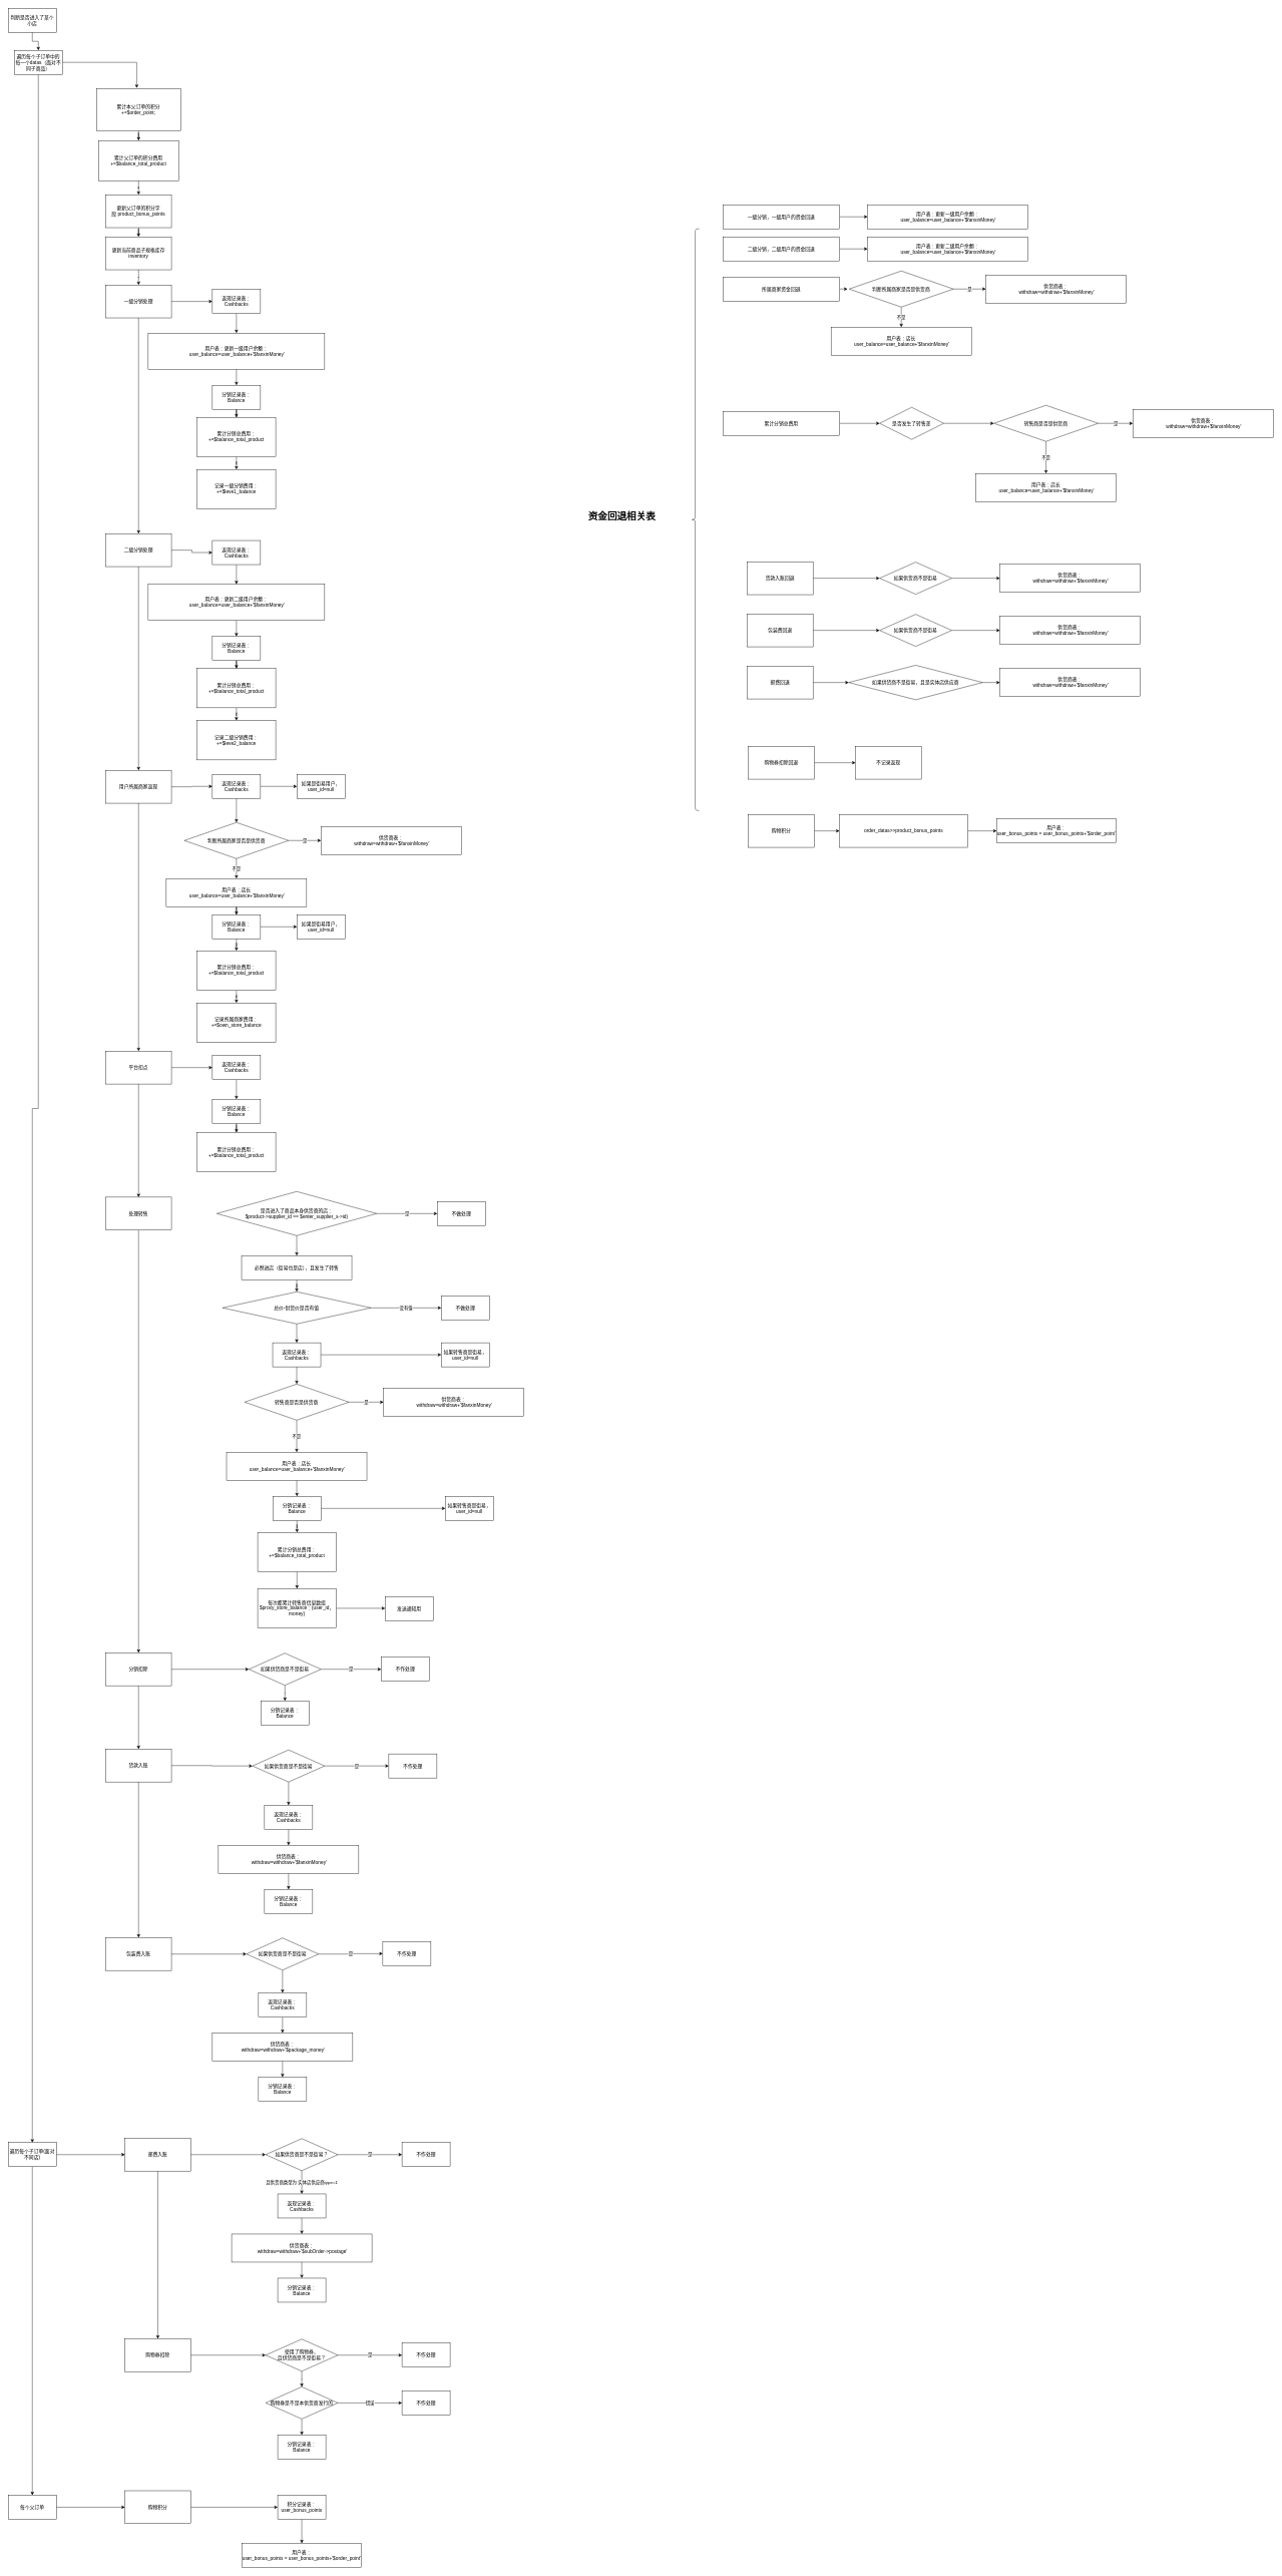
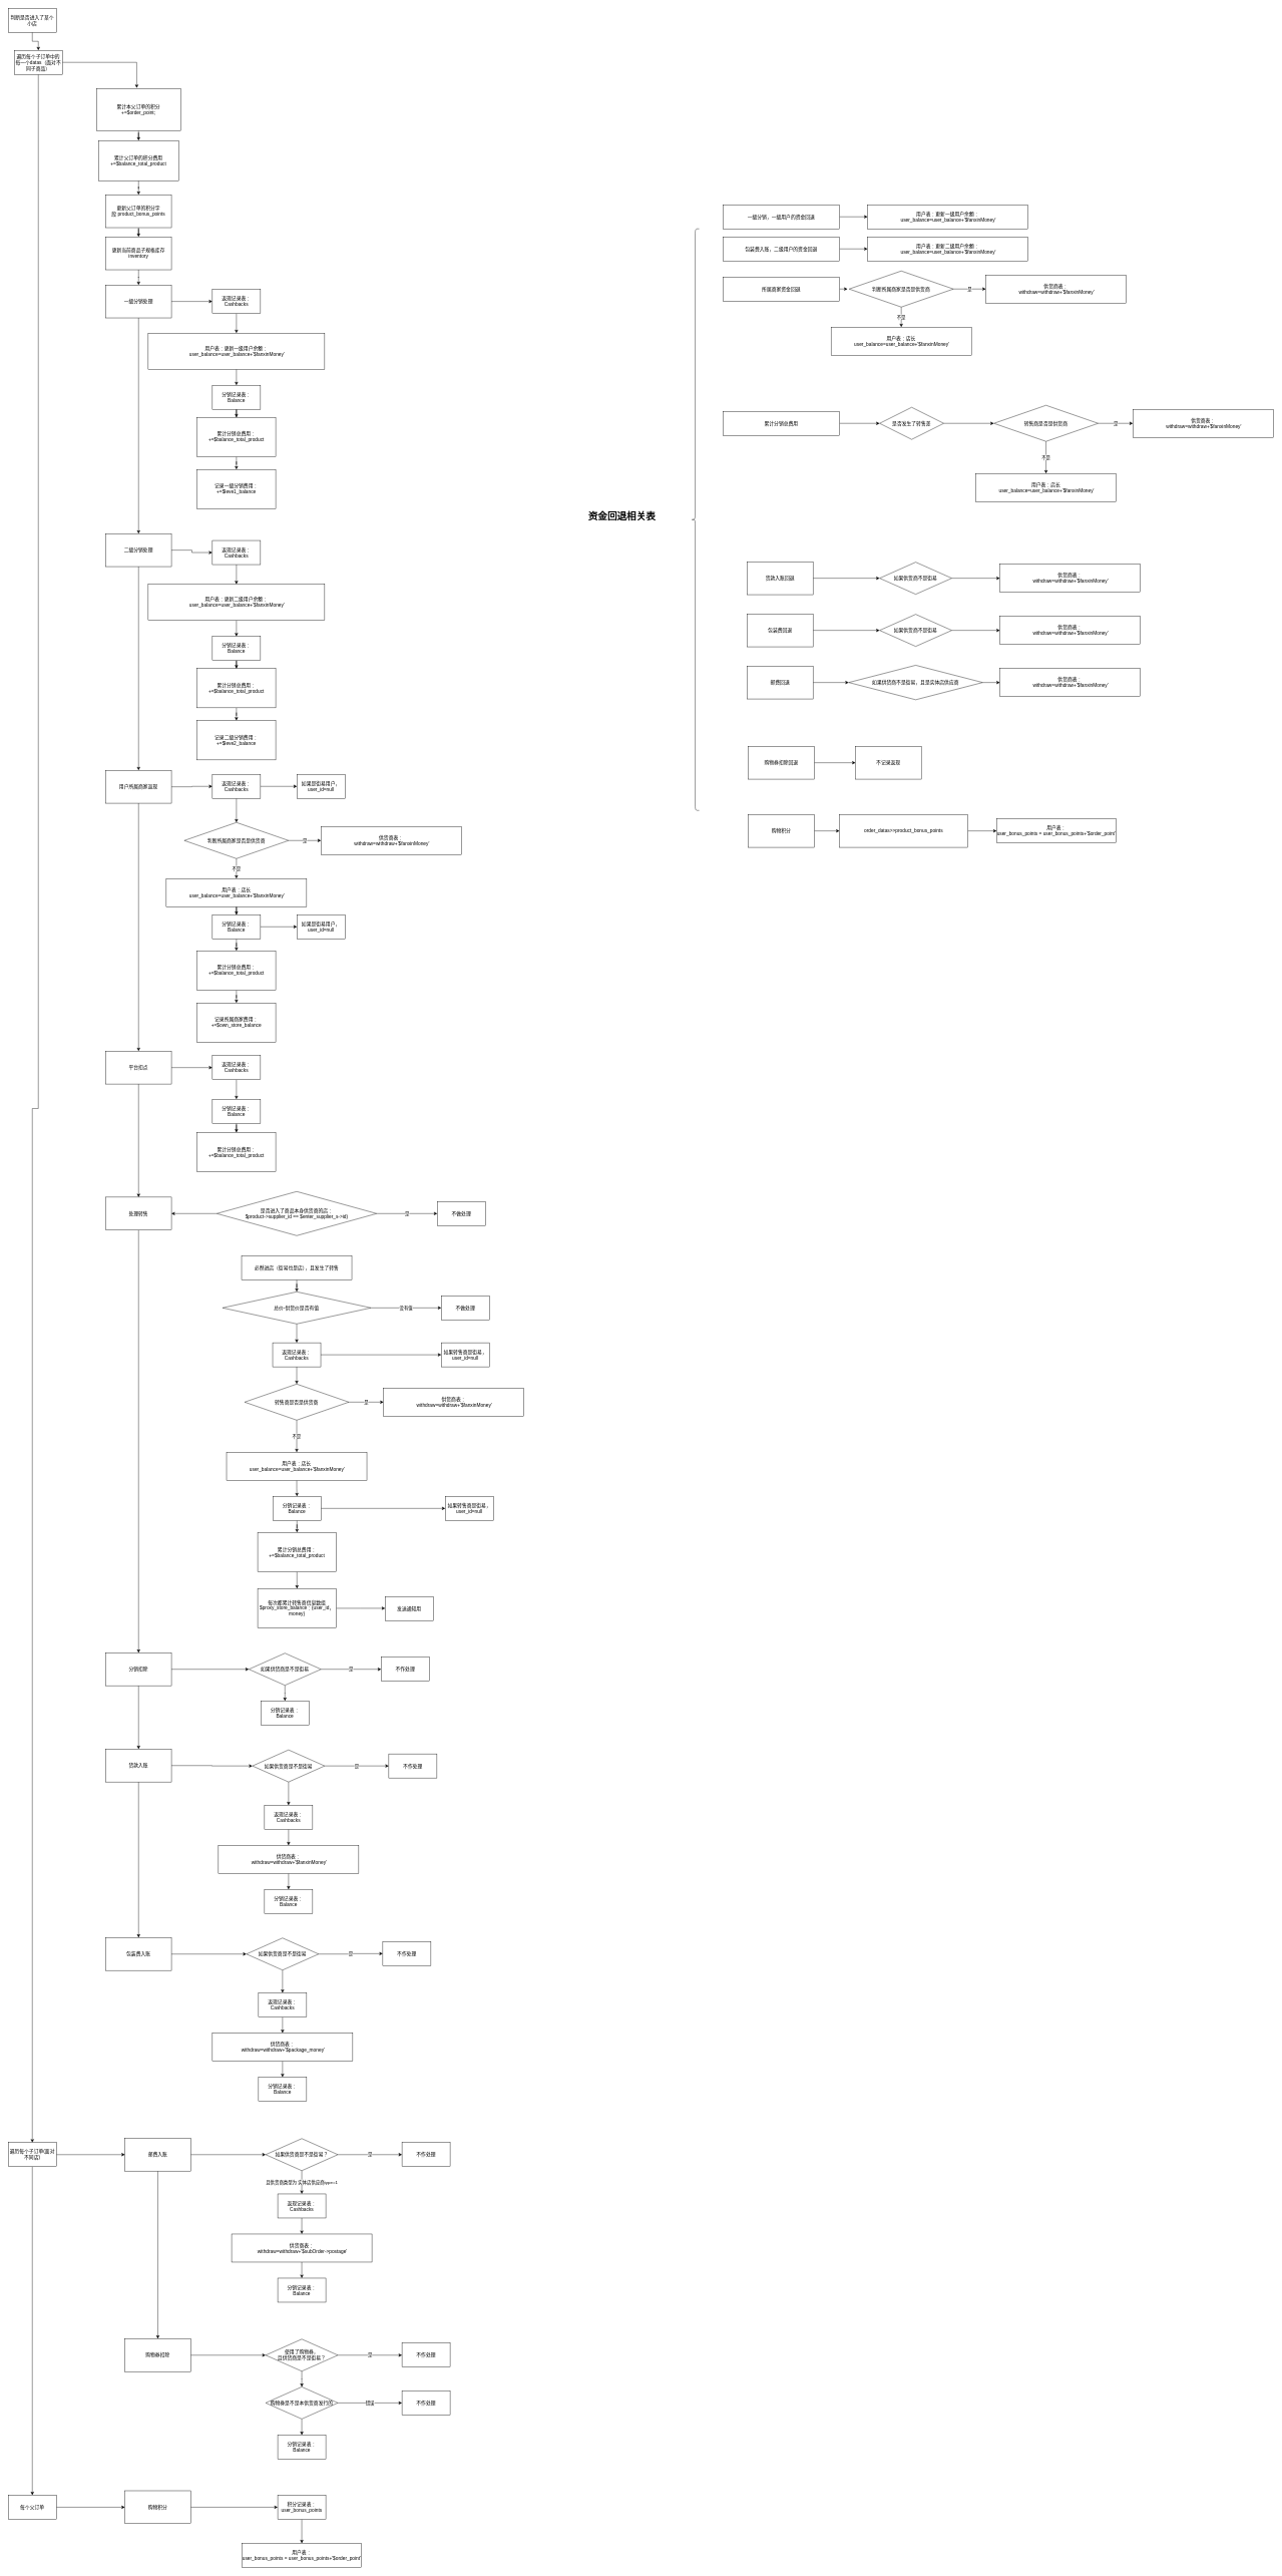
- <mxCell id="43" value="二级分销，二级用户的资金回退" style="whiteSpace=wrap;html=1;" vertex="1" parent="1"><mxGeometry x="1803.13" y="590" width="290" height="60" as="geometry" /></mxCell>
+ <mxCell id="43" value="包装费入账，二级用户的资金回退" style="whiteSpace=wrap;html=1;" vertex="1" parent="1"><mxGeometry x="1803.13" y="590" width="290" height="60" as="geometry" /></mxCell>
- <mxCell id="82" style="edgeStyle=orthogonalEdgeStyle;rounded=0;orthogonalLoop=1;jettySize=auto;html=1;entryX=0.5;entryY=0;entryDx=0;entryDy=0;" edge="1" parent="1" source="83" target="86"><mxGeometry relative="1" as="geometry" /></mxCell>
+ <mxCell id="82" style="edgeStyle=orthogonalEdgeStyle;rounded=0;orthogonalLoop=1;jettySize=auto;html=1;" edge="1" parent="1" source="83" target="80"><mxGeometry relative="1" as="geometry" /></mxCell>
